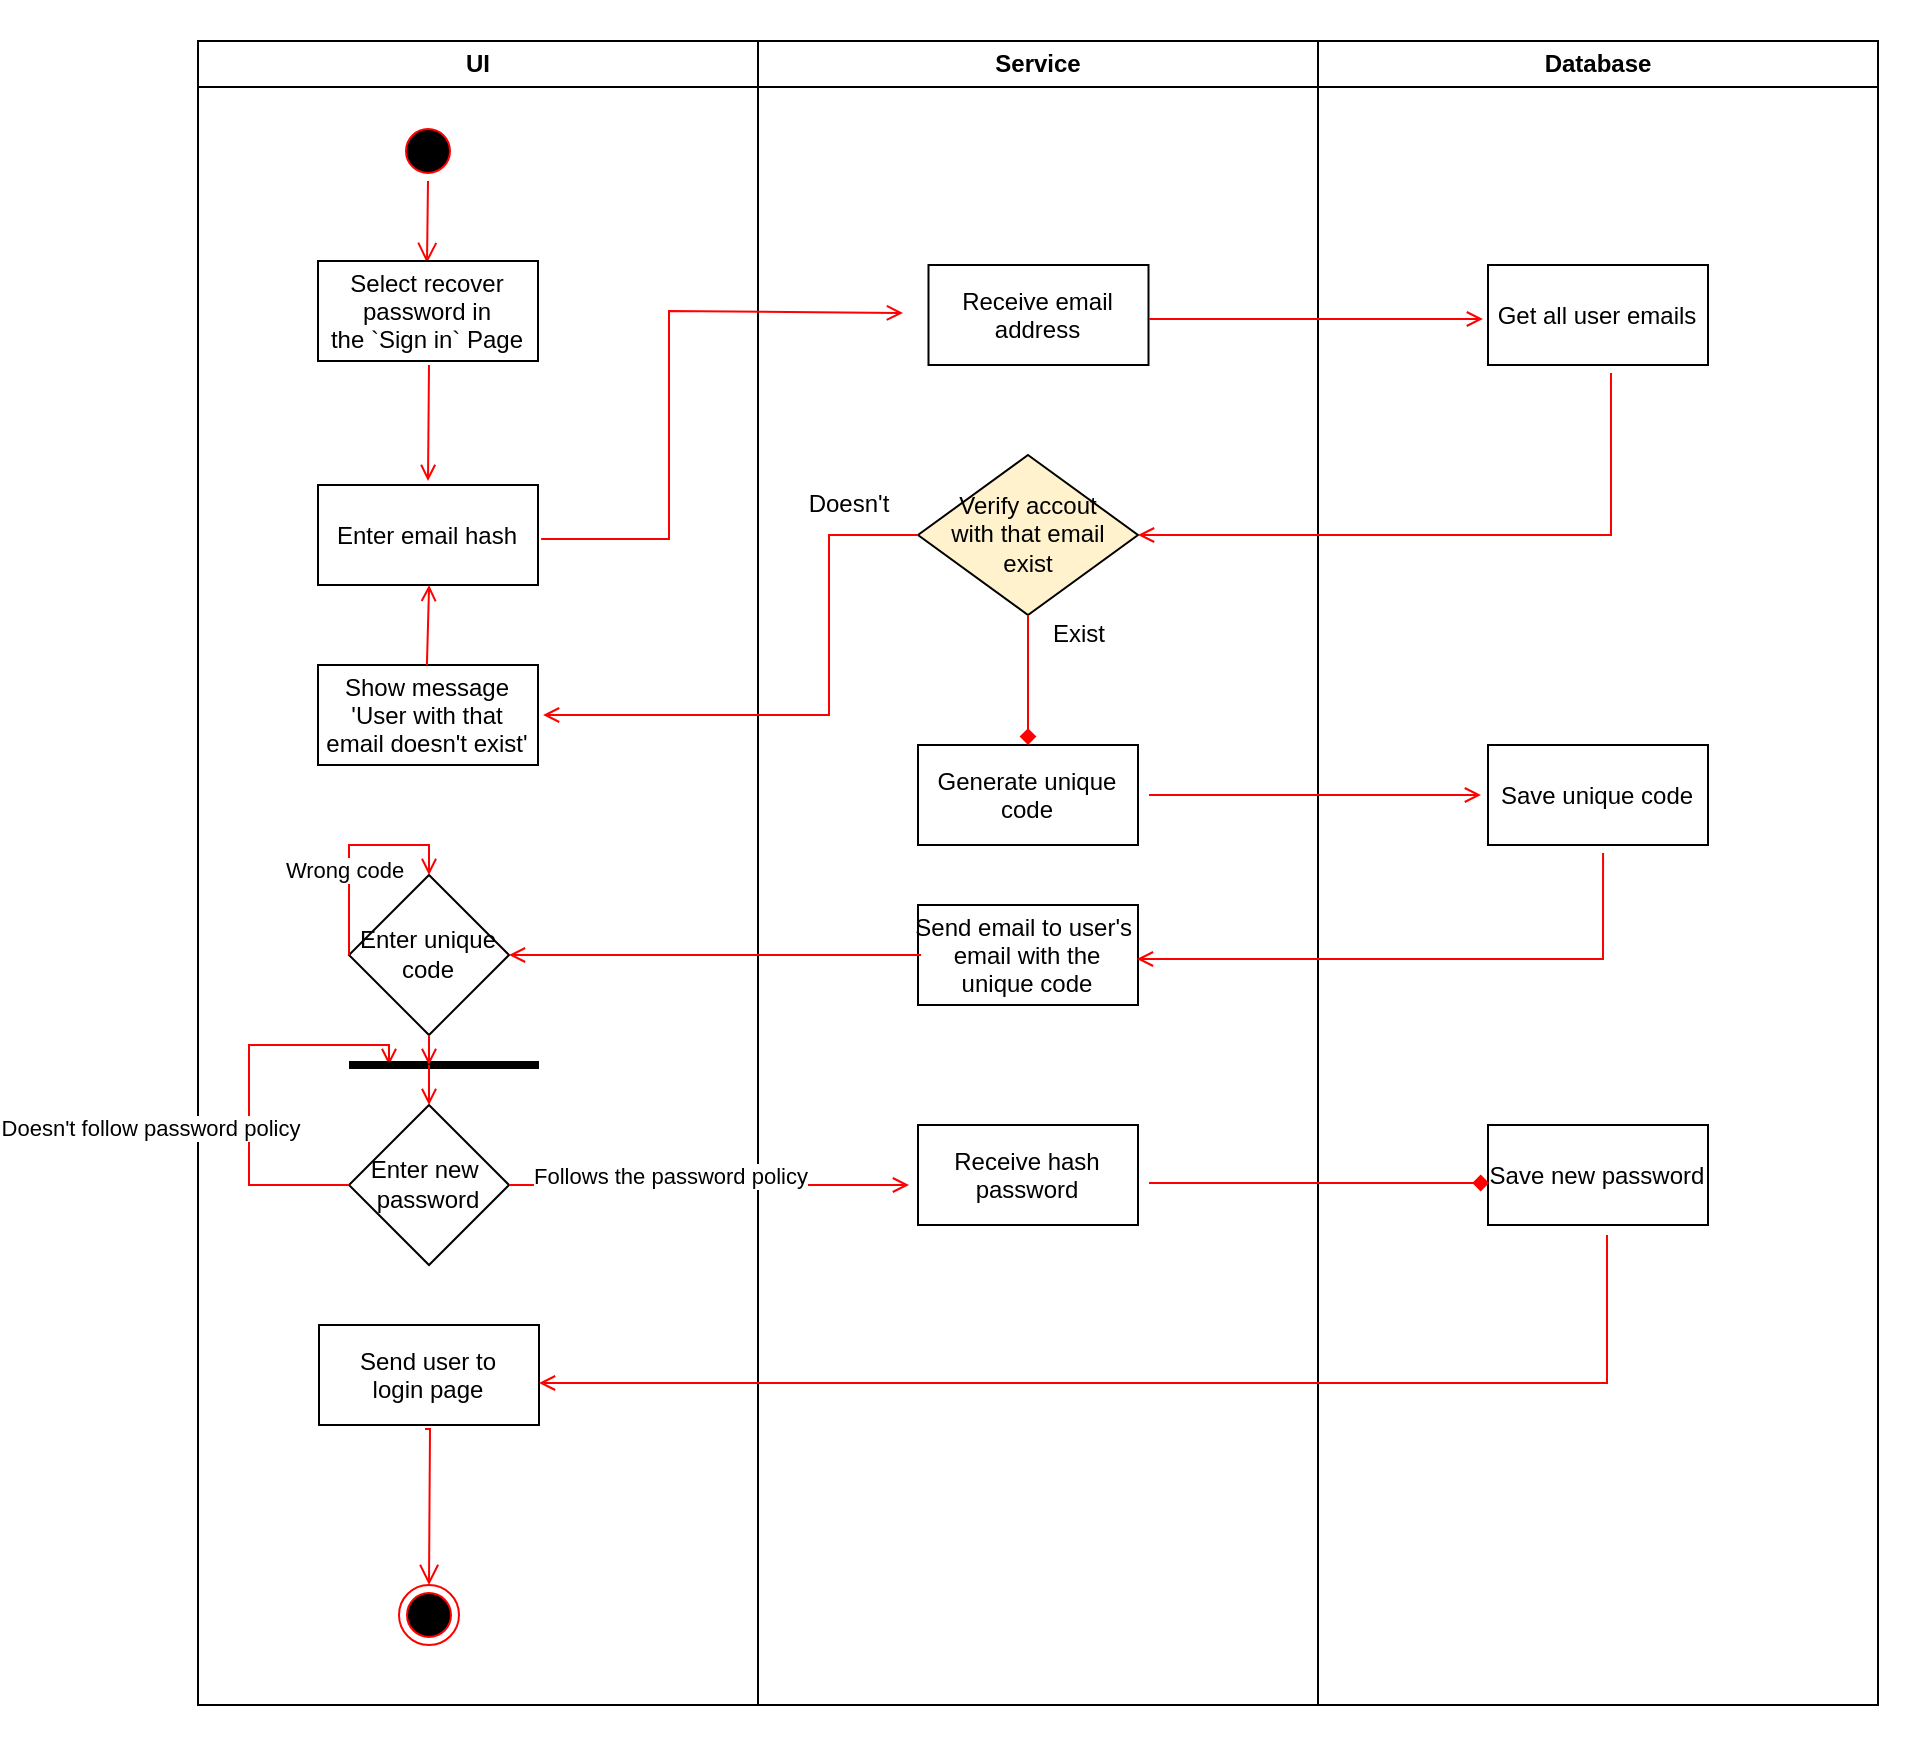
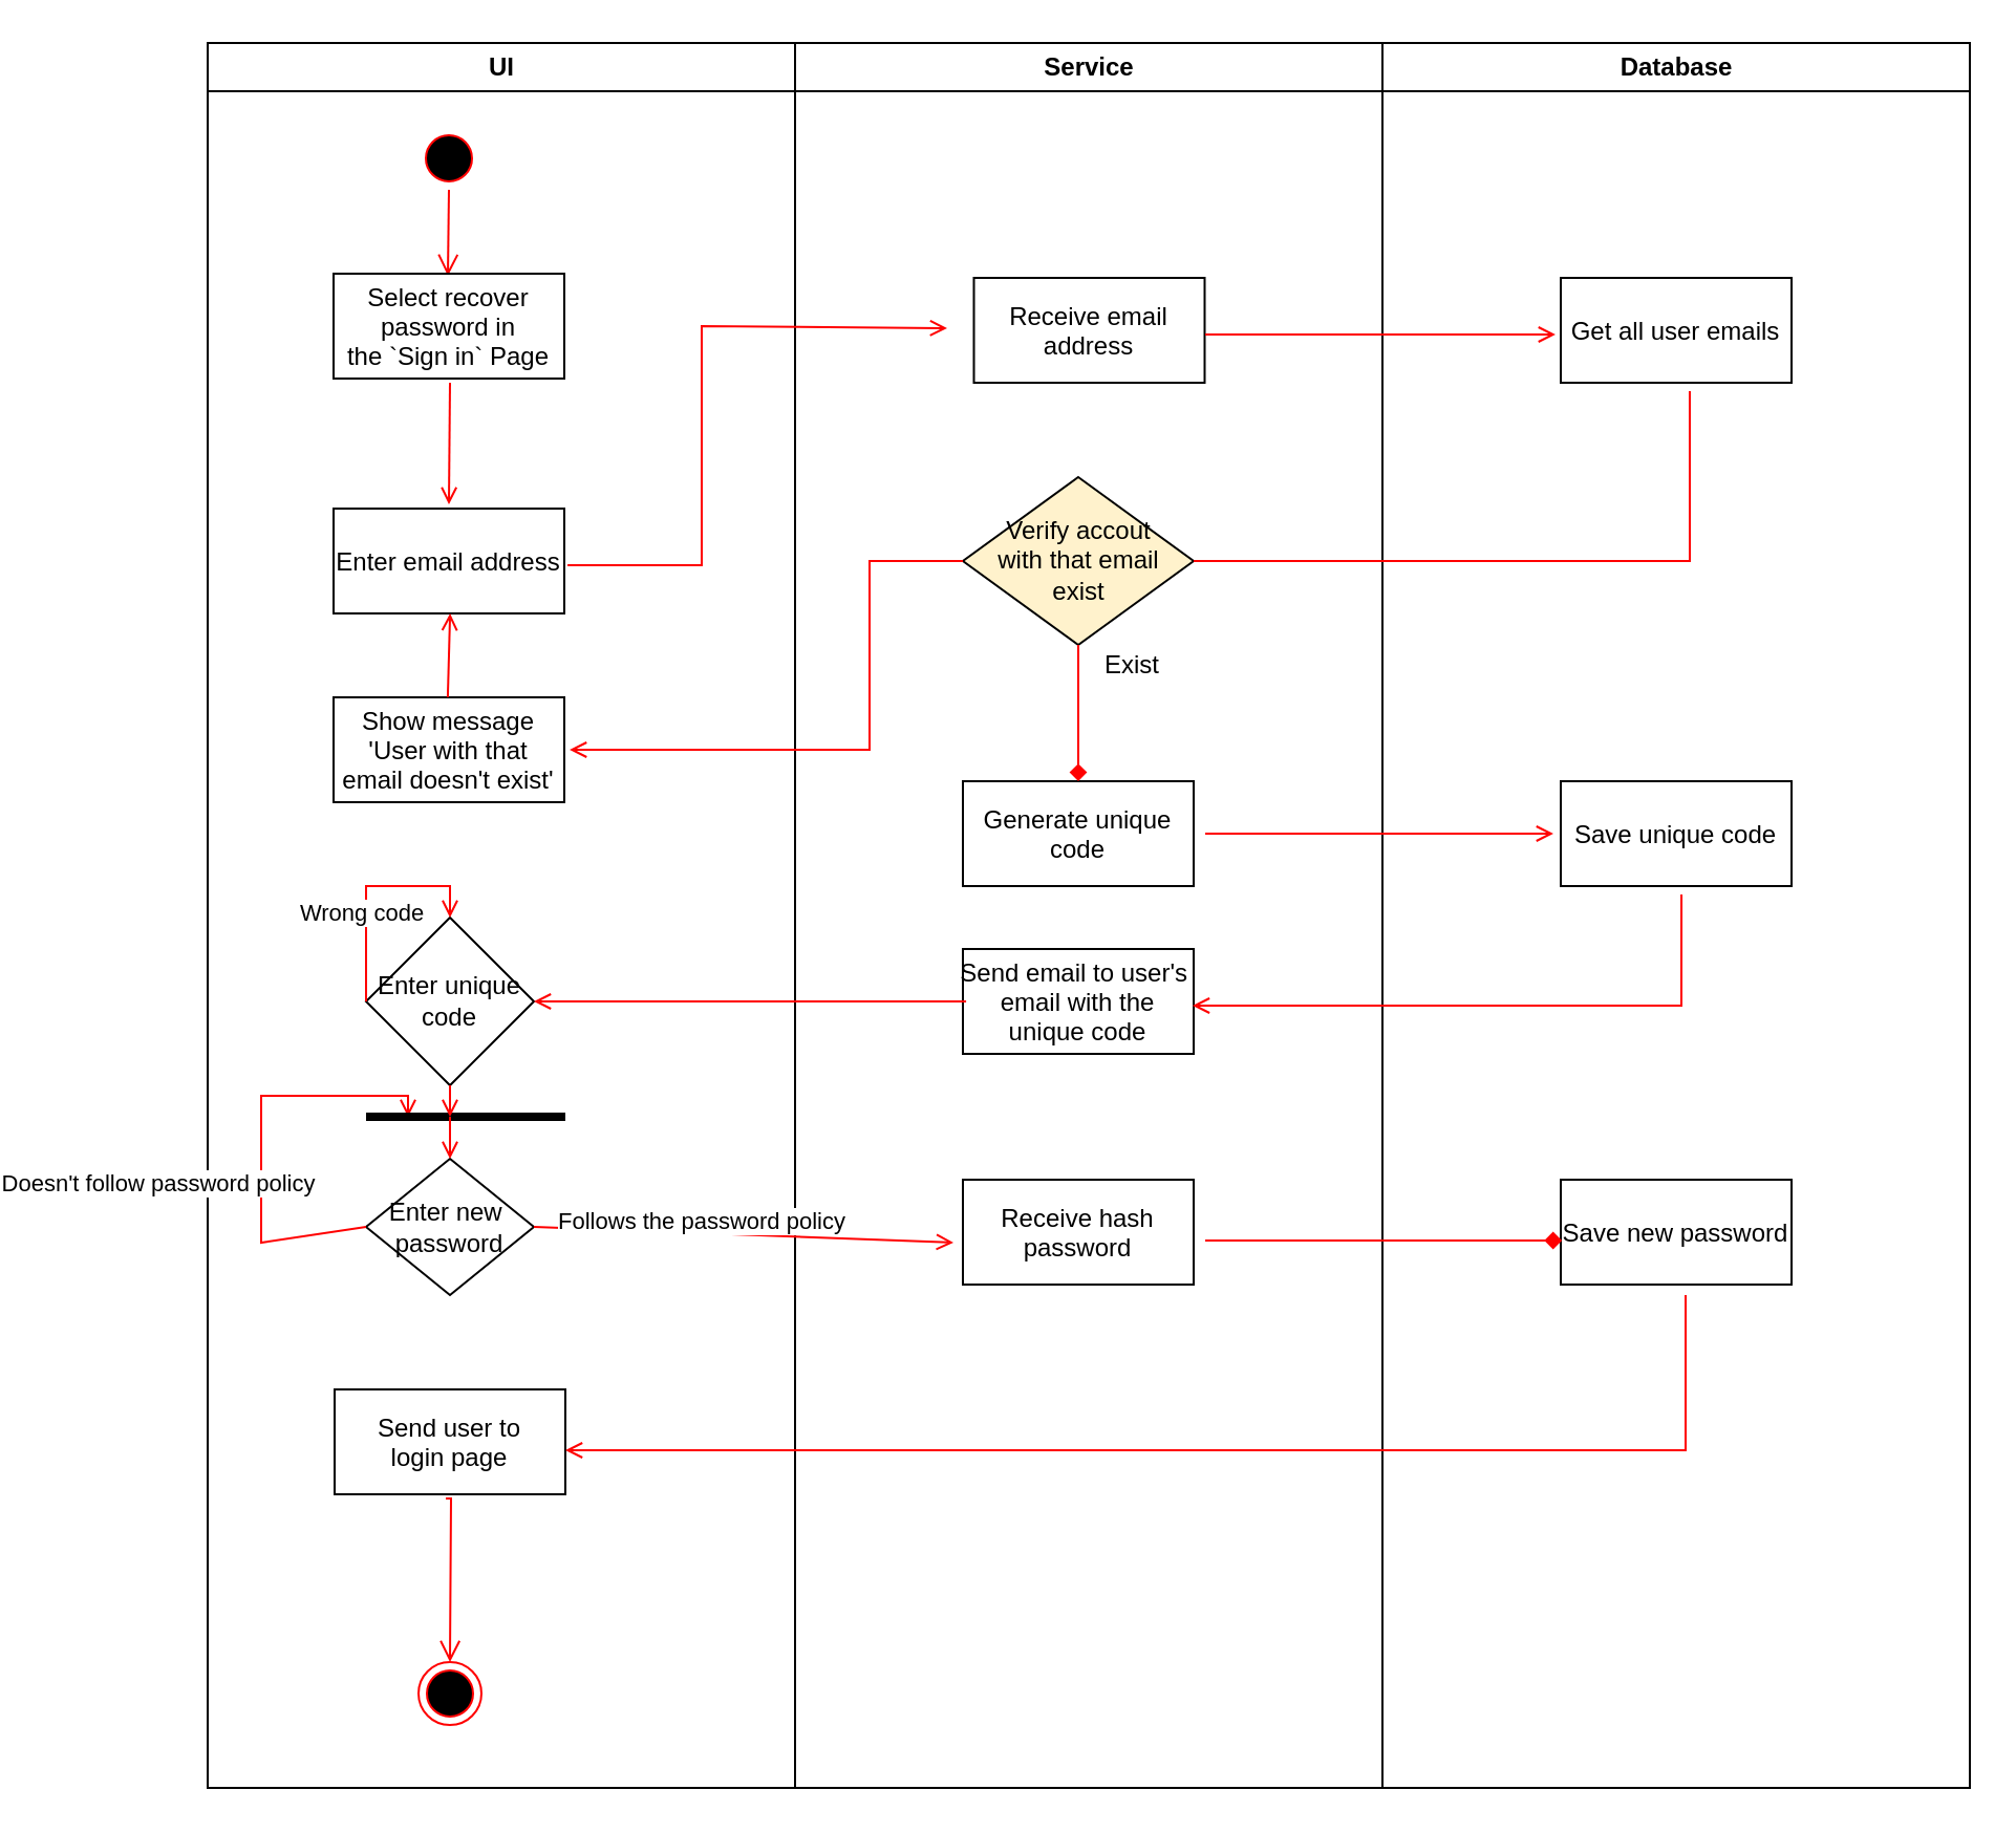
- <mxCell id="27" value="Doesn't" style="text;html=1;align=center;verticalAlign=middle;resizable=0;points=[];autosize=1;strokeColor=none;fillColor=none;" vertex="1" parent="20"><mxGeometry x="15.5" y="222" width="60" height="20" as="geometry" /></mxCell>
- <mxCell id="35" value="" style="endArrow=open;strokeColor=#FF0000;endFill=1;rounded=0;entryX=1;entryY=0.5;entryDx=0;entryDy=0;exitX=0.559;exitY=1.08;exitDx=0;exitDy=0;exitPerimeter=0;" edge="1" parent="1" source="30" target="21"><mxGeometry relative="1" as="geometry"><mxPoint x="506" y="169" as="sourcePoint" /><mxPoint x="672.97" y="169" as="targetPoint" /><Array as="points"><mxPoint x="727" y="267" /></Array></mxGeometry></mxCell>
+ <mxCell id="35" value="" style="endArrow=none;strokeColor=#FF0000;endFill=1;rounded=0;entryX=1;entryY=0.5;entryDx=0;entryDy=0;exitX=0.559;exitY=1.08;exitDx=0;exitDy=0;exitPerimeter=0;" edge="1" parent="1" source="30" target="21"><mxGeometry relative="1" as="geometry"><mxPoint x="506" y="169" as="sourcePoint" /><mxPoint x="672.97" y="169" as="targetPoint" /><Array as="points"><mxPoint x="727" y="267" /></Array></mxGeometry></mxCell>
- <mxCell id="7" value="Enter email hash" style="" vertex="1" parent="2"><mxGeometry x="60" y="222" width="110" height="50" as="geometry" /></mxCell>
+ <mxCell id="7" value="Enter email address" style="" vertex="1" parent="2"><mxGeometry x="60" y="222" width="110" height="50" as="geometry" /></mxCell>
- <mxCell id="13" value="Enter new&amp;nbsp;&lt;br&gt;password" style="rhombus;whiteSpace=wrap;html=1;" vertex="1" parent="2"><mxGeometry x="75.5" y="532" width="80" height="80" as="geometry" /></mxCell>
+ <mxCell id="13" value="Enter new&amp;nbsp;&lt;br&gt;password" style="rhombus;whiteSpace=wrap;html=1;" vertex="1" parent="2"><mxGeometry x="75.5" y="532" width="80" height="65" as="geometry" /></mxCell>
